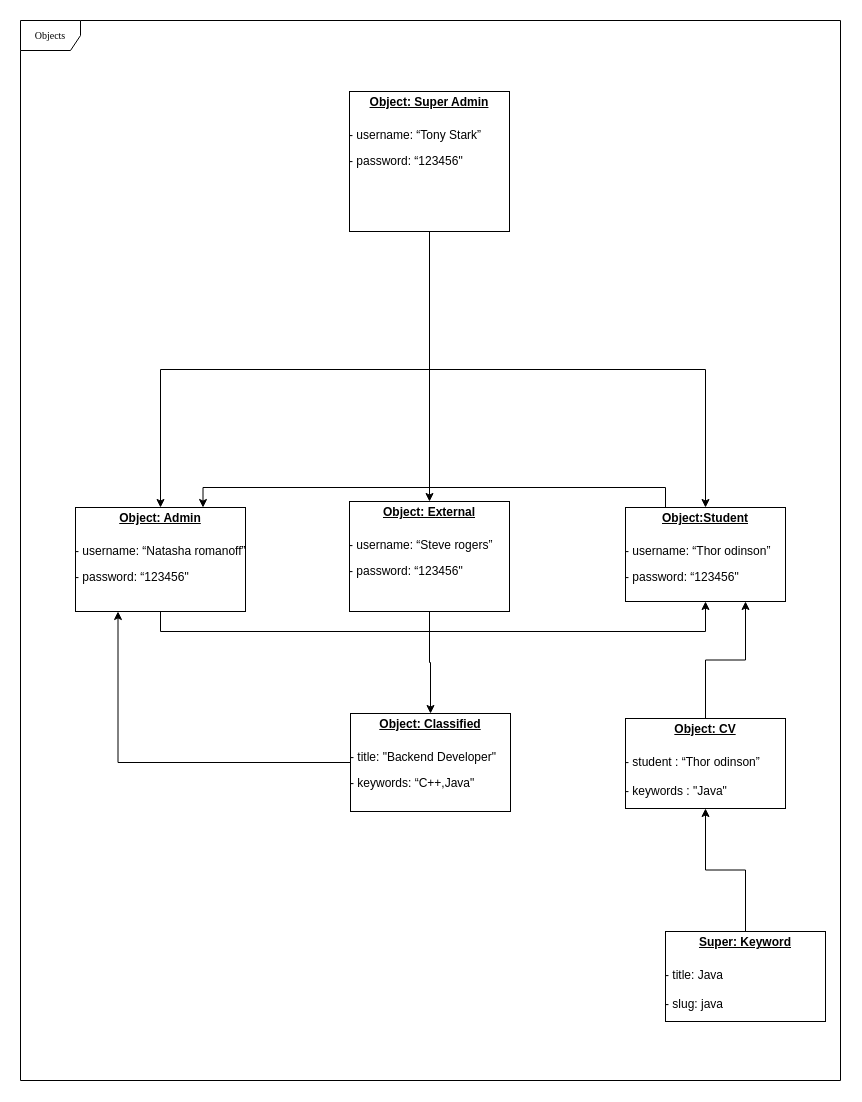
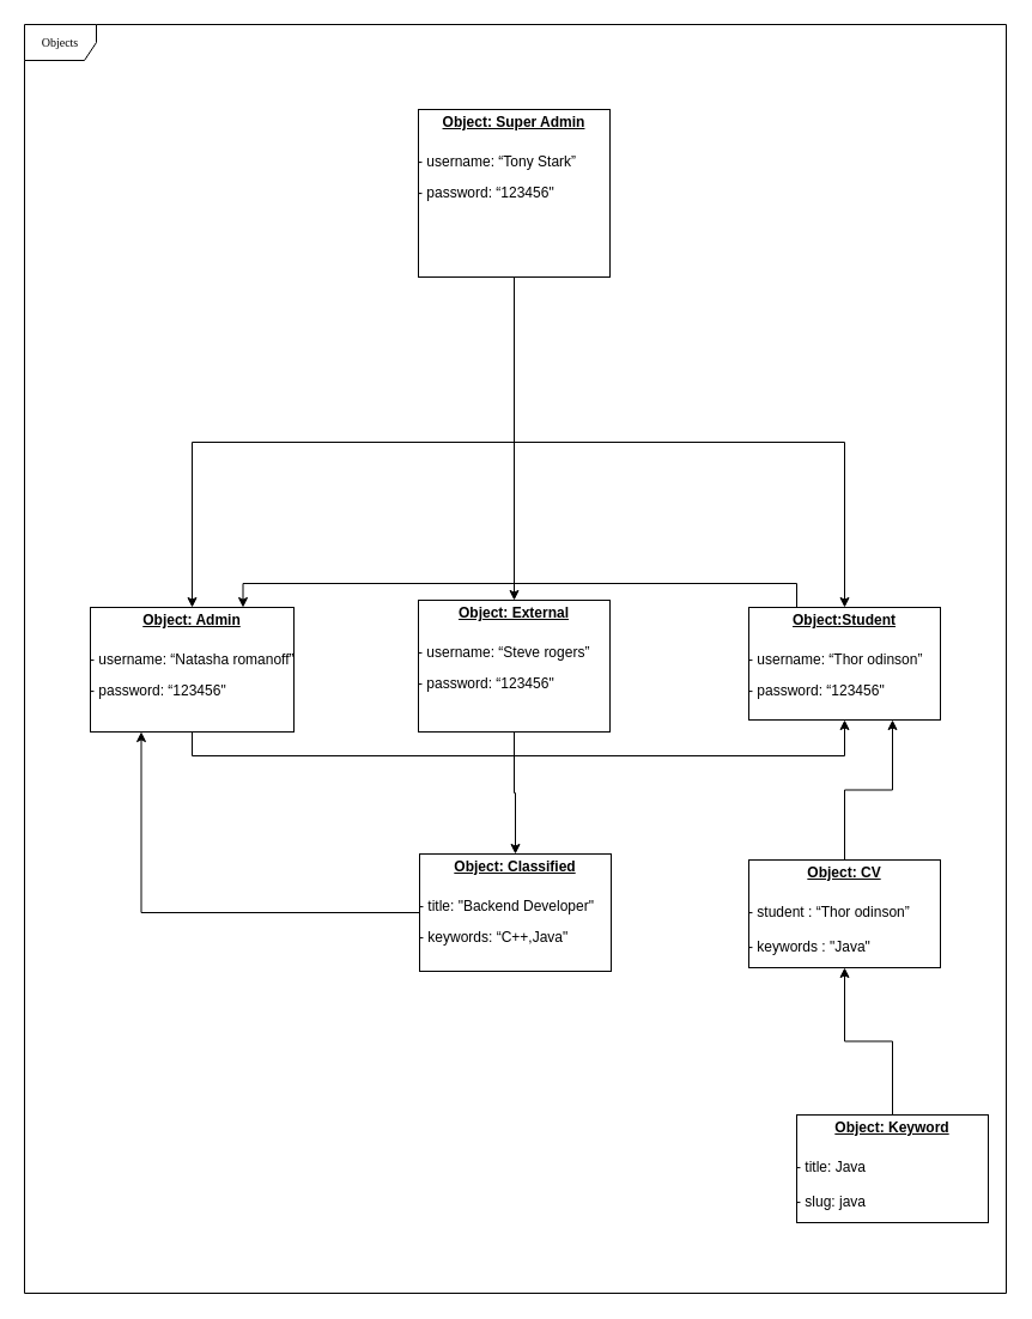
- <mxCell id="18" value="&lt;p style=&quot;margin: 0px ; margin-top: 4px ; text-align: center ; text-decoration: underline&quot;&gt;&lt;b&gt;Super: Keyword&lt;/b&gt;&lt;/p&gt;&lt;p style=&quot;margin: 0px ; margin-top: 4px ; text-align: center ; text-decoration: underline&quot;&gt;&lt;b&gt;&lt;br&gt;&lt;/b&gt;&lt;/p&gt;&lt;span&gt;- title: Java&lt;br&gt;&lt;br&gt;- slug: java&amp;nbsp;&lt;br&gt;&lt;/span&gt;&lt;p&gt;&lt;span&gt;&lt;br&gt;&lt;/span&gt;&lt;/p&gt;" style="verticalAlign=top;align=left;overflow=fill;fontSize=12;fontFamily=Helvetica;html=1;" parent="1" vertex="1"><mxGeometry x="665" y="931" width="160" height="90" as="geometry" /></mxCell>
+ <mxCell id="18" value="&lt;p style=&quot;margin: 0px ; margin-top: 4px ; text-align: center ; text-decoration: underline&quot;&gt;&lt;b&gt;Object: Keyword&lt;/b&gt;&lt;/p&gt;&lt;p style=&quot;margin: 0px ; margin-top: 4px ; text-align: center ; text-decoration: underline&quot;&gt;&lt;b&gt;&lt;br&gt;&lt;/b&gt;&lt;/p&gt;&lt;span&gt;- title: Java&lt;br&gt;&lt;br&gt;- slug: java&amp;nbsp;&lt;br&gt;&lt;/span&gt;&lt;p&gt;&lt;span&gt;&lt;br&gt;&lt;/span&gt;&lt;/p&gt;" style="verticalAlign=top;align=left;overflow=fill;fontSize=12;fontFamily=Helvetica;html=1;" parent="1" vertex="1"><mxGeometry x="665" y="931" width="160" height="90" as="geometry" /></mxCell>
